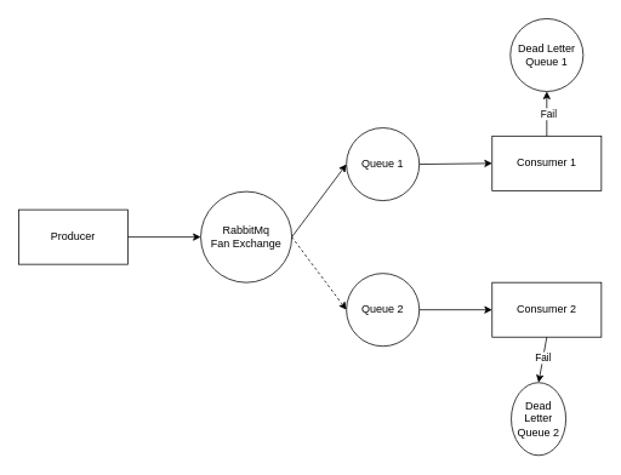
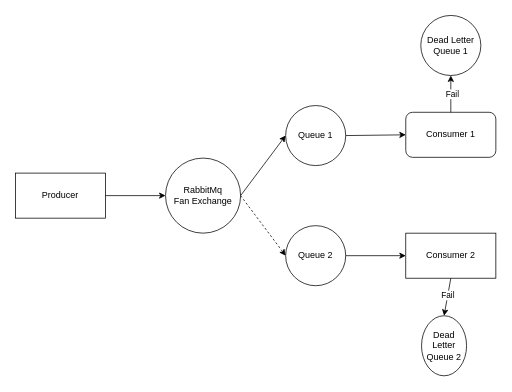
- <mxCell id="6" value="Consumer 1" style="rounded=0;whiteSpace=wrap;html=1;" vertex="1" parent="1"><mxGeometry x="540" y="149" width="120" height="60" as="geometry" /></mxCell>
+ <mxCell id="6" value="Consumer 1" style="whiteSpace=wrap;html=1;rounded=1;" vertex="1" parent="1"><mxGeometry x="540" y="149" width="120" height="60" as="geometry" /></mxCell>
